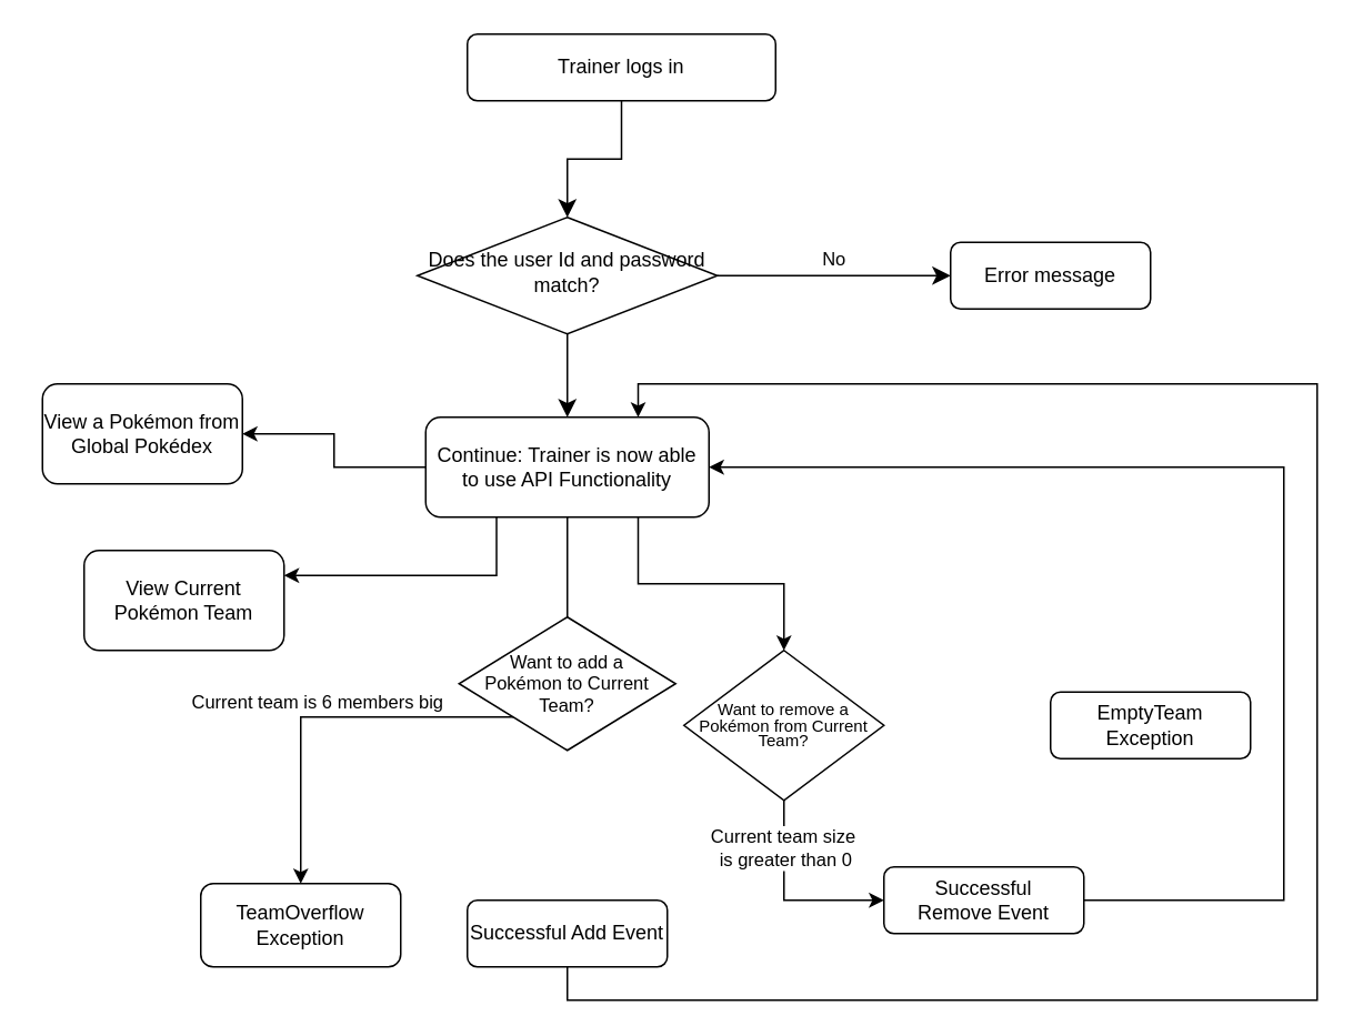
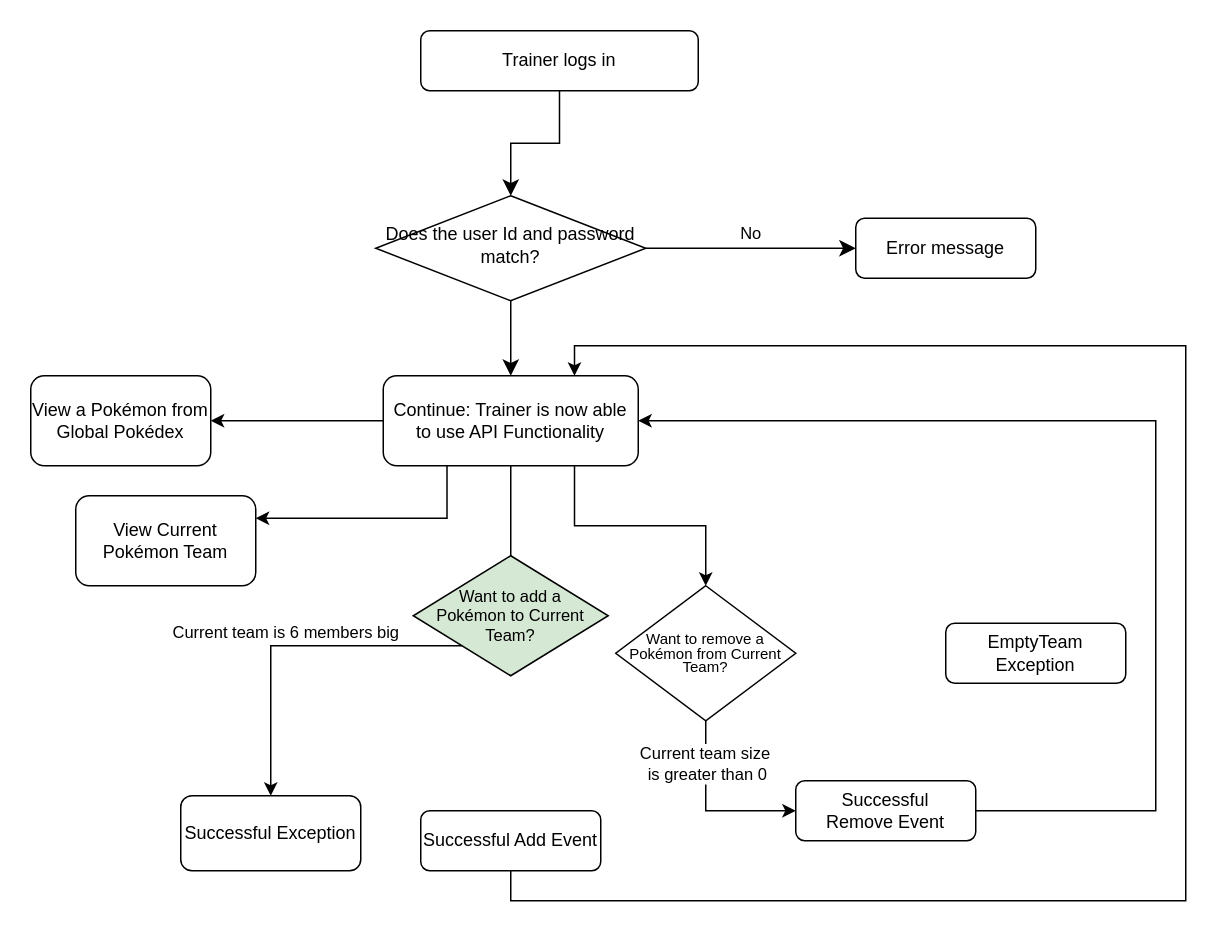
- <mxCell id="19" value="View a Pokémon from Global Pokédex" style="rounded=1;whiteSpace=wrap;html=1;" vertex="1" parent="1"><mxGeometry x="25" y="230" width="120" height="60" as="geometry" /></mxCell>
+ <mxCell id="19" value="View a Pokémon from Global Pokédex" style="rounded=1;whiteSpace=wrap;html=1;" vertex="1" parent="1"><mxGeometry x="20" y="250" width="120" height="60" as="geometry" /></mxCell>
- <mxCell id="15" value="&lt;div style=&quot;font-size: 11px;&quot;&gt;&lt;font style=&quot;font-size: 11px;&quot;&gt;Want to add a&lt;/font&gt;&lt;/div&gt;&lt;div style=&quot;font-size: 11px;&quot;&gt;&lt;font style=&quot;font-size: 11px;&quot;&gt;Pokémon to Current Team?&lt;font style=&quot;font-size: 11px;&quot;&gt;&lt;br&gt;&lt;/font&gt;&lt;/font&gt;&lt;/div&gt;" style="rhombus;whiteSpace=wrap;html=1;" vertex="1" parent="1"><mxGeometry x="275" y="370" width="130" height="80" as="geometry" /></mxCell>
+ <mxCell id="15" value="&lt;div style=&quot;font-size: 11px;&quot;&gt;&lt;font style=&quot;font-size: 11px;&quot;&gt;Want to add a&lt;/font&gt;&lt;/div&gt;&lt;div style=&quot;font-size: 11px;&quot;&gt;&lt;font style=&quot;font-size: 11px;&quot;&gt;Pokémon to Current Team?&lt;font style=&quot;font-size: 11px;&quot;&gt;&lt;br&gt;&lt;/font&gt;&lt;/font&gt;&lt;/div&gt;" style="rhombus;whiteSpace=wrap;html=1;fillColor=#d5e8d4;" vertex="1" parent="1"><mxGeometry x="275" y="370" width="130" height="80" as="geometry" /></mxCell>
- <mxCell id="21" value="TeamOverflow Exception" style="rounded=1;whiteSpace=wrap;html=1;" vertex="1" parent="1"><mxGeometry x="120" y="530" width="120" height="50" as="geometry" /></mxCell>
+ <mxCell id="21" value="Successful Exception" style="rounded=1;whiteSpace=wrap;html=1;" vertex="1" parent="1"><mxGeometry x="120" y="530" width="120" height="50" as="geometry" /></mxCell>
